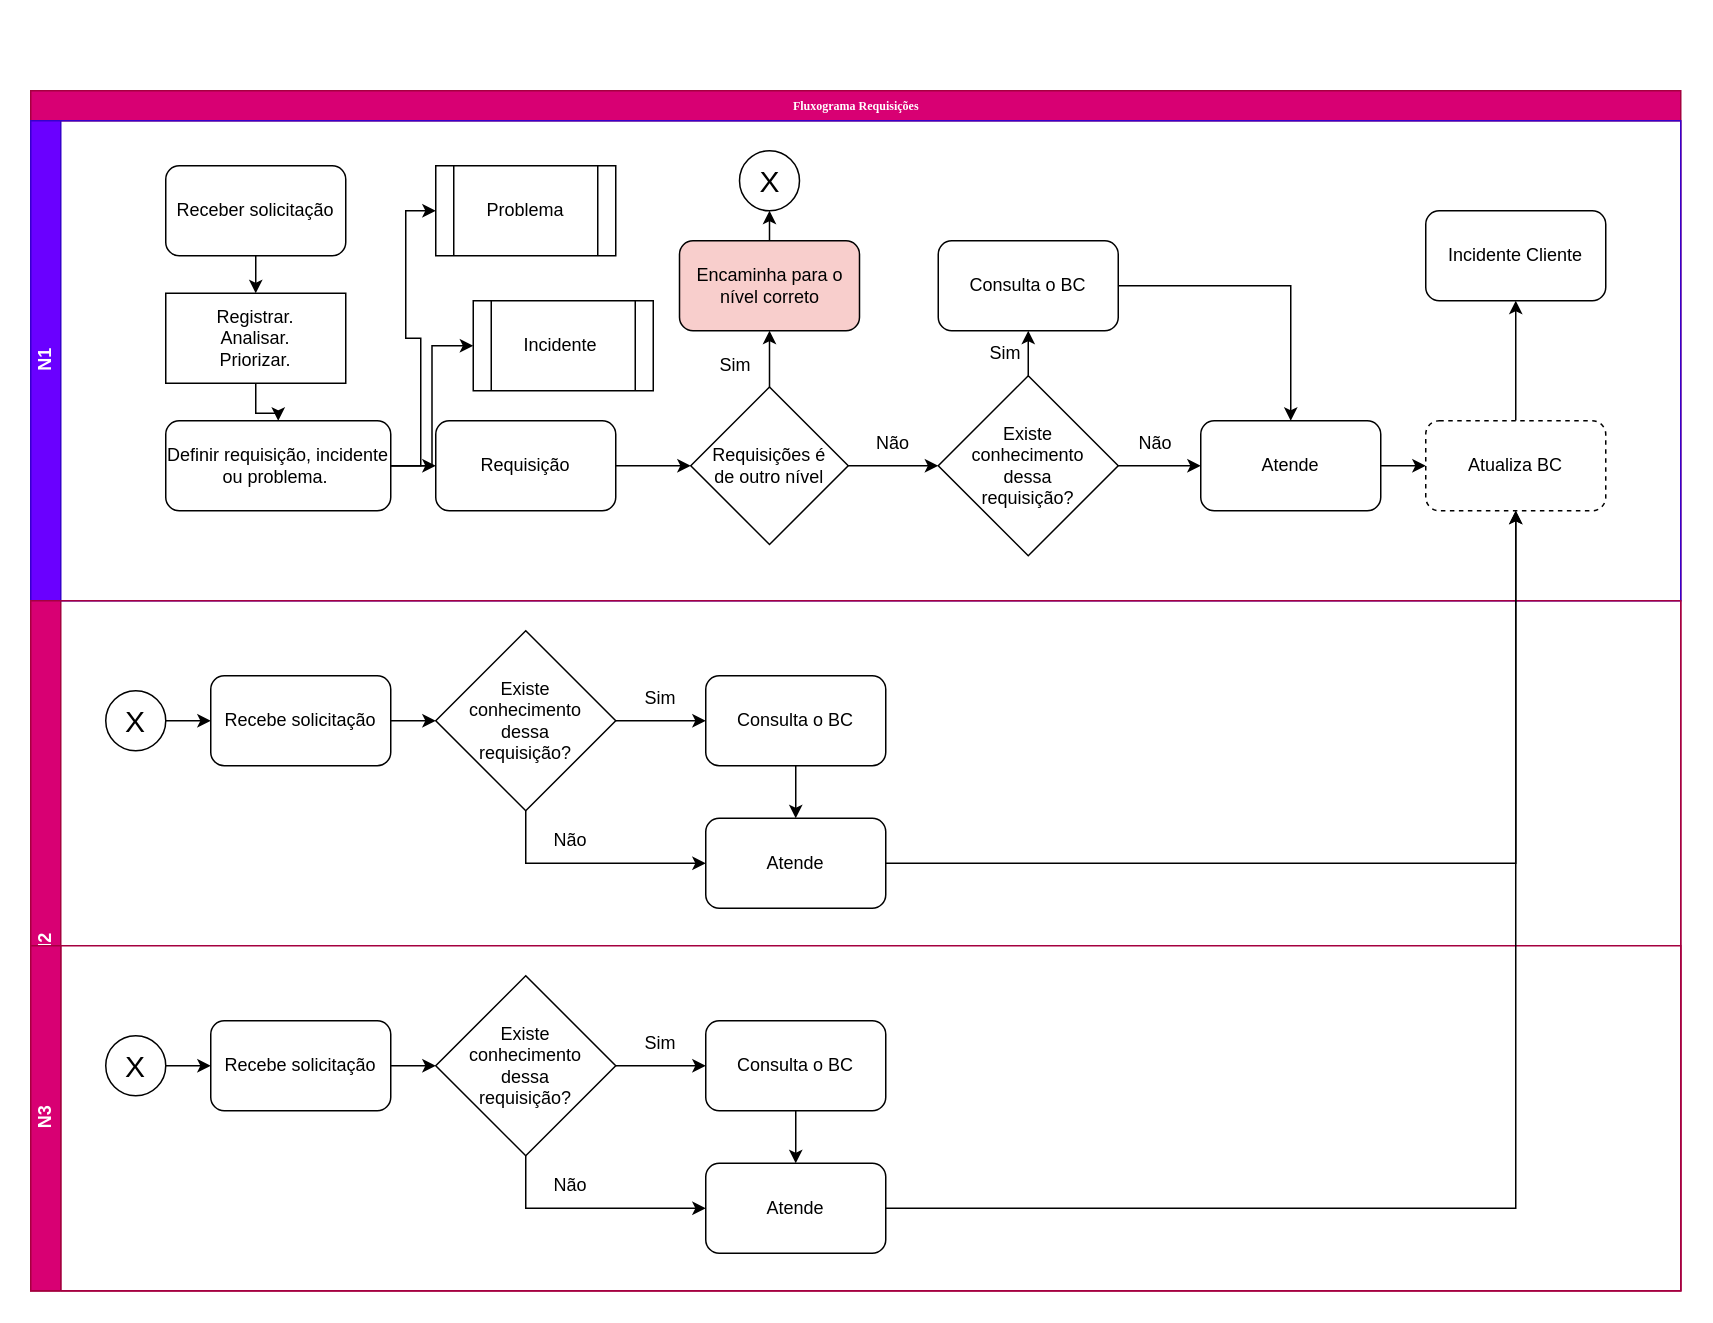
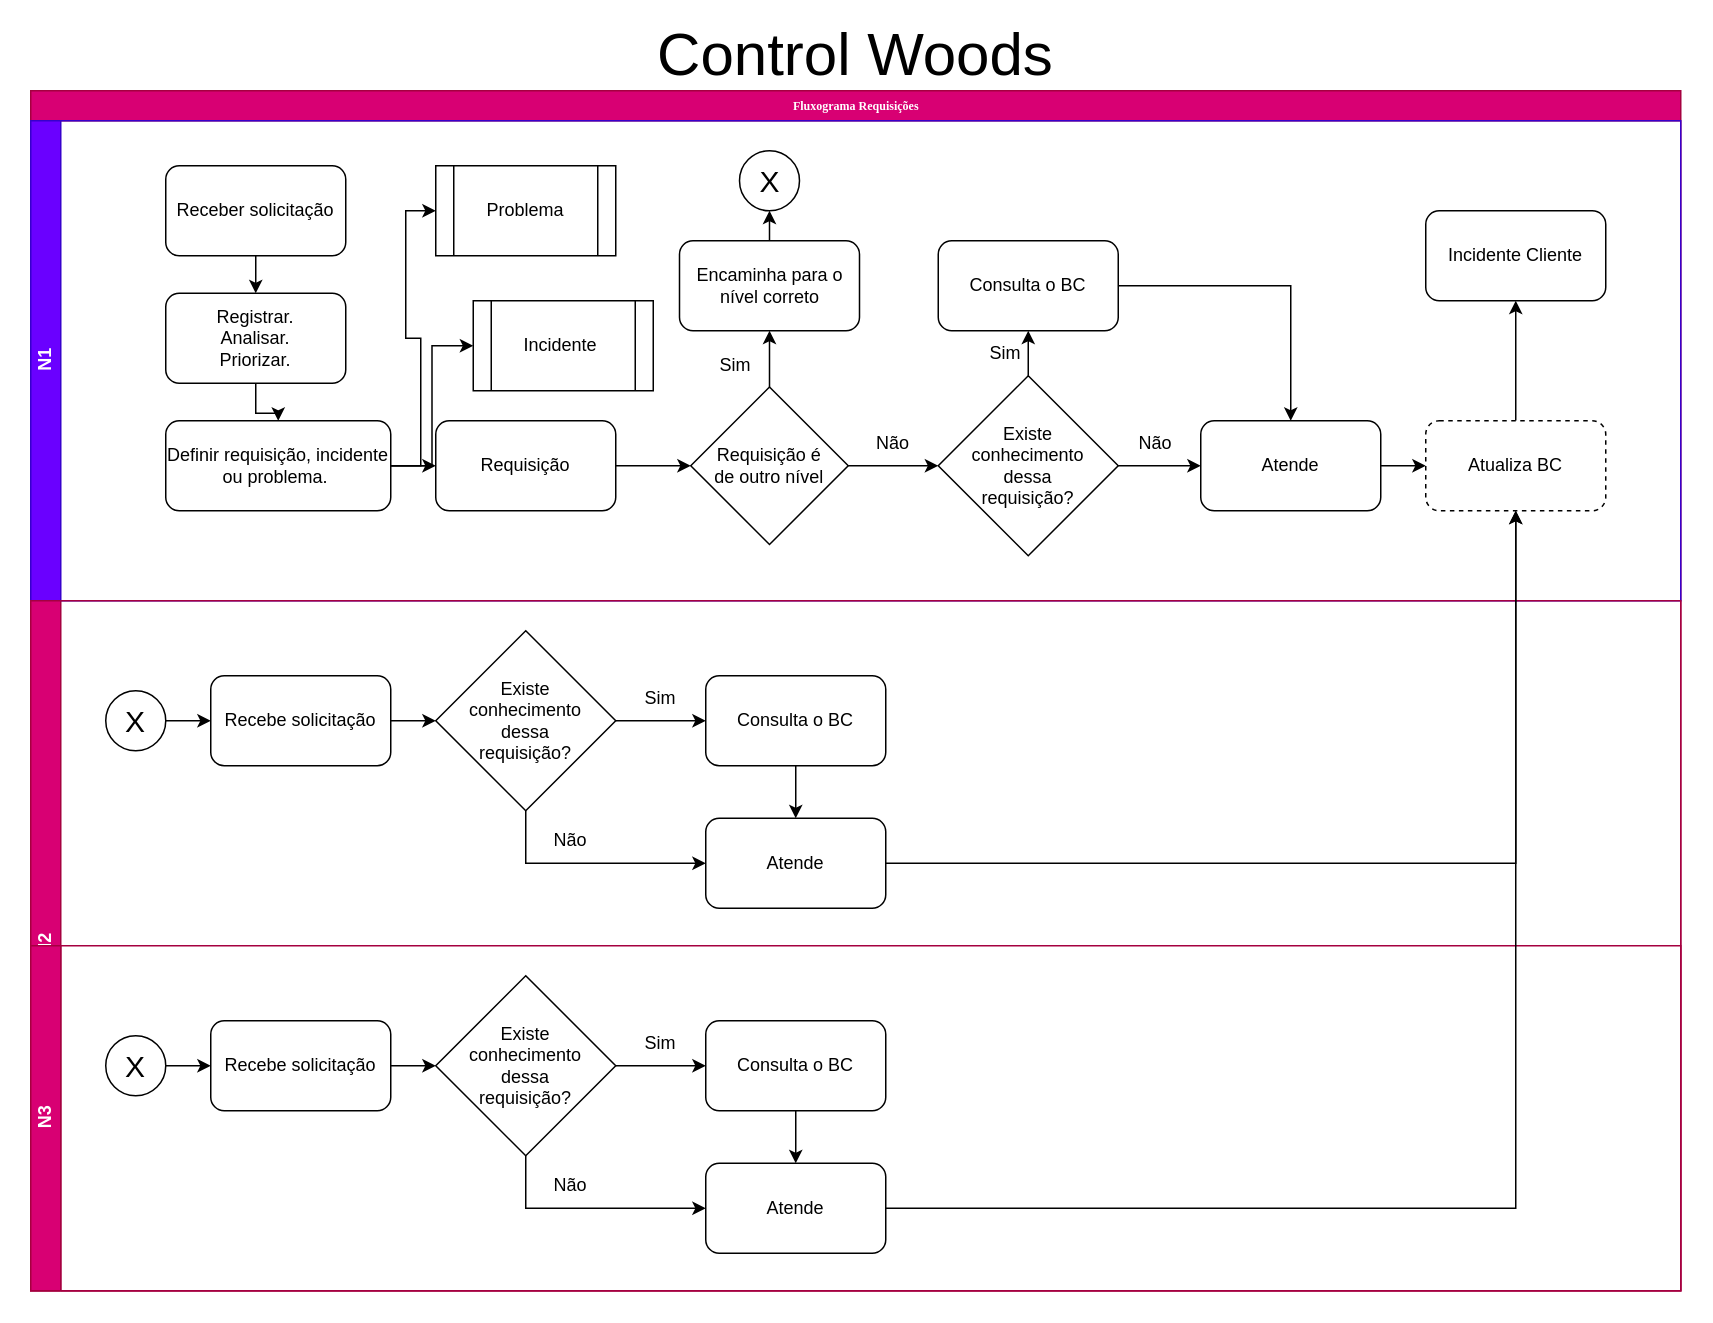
+ <mxCell id="64" value="&lt;font style=&quot;vertical-align: inherit; font-size: 40px;&quot;&gt;&lt;font style=&quot;vertical-align: inherit; font-size: 40px;&quot;&gt;Control Woods&lt;/font&gt;&lt;/font&gt;" style="text;html=1;strokeColor=none;fillColor=none;align=center;verticalAlign=middle;whiteSpace=wrap;rounded=0;strokeWidth=1;fontSize=40;" vertex="1" parent="1"><mxGeometry x="340" y="20" width="460" height="30" as="geometry" /></mxCell>
- <mxCell id="11" value="Encaminha para o nível correto" style="rounded=1;whiteSpace=wrap;html=1;fillColor=#f8cecc;" parent="3" vertex="1"><mxGeometry x="432.5" y="80" width="120" height="60" as="geometry" /></mxCell>
+ <mxCell id="11" value="Encaminha para o nível correto" style="rounded=1;whiteSpace=wrap;html=1;" parent="3" vertex="1"><mxGeometry x="432.5" y="80" width="120" height="60" as="geometry" /></mxCell>
- <mxCell id="23" value="Registrar.&lt;br&gt;Analisar.&lt;br&gt;Priorizar." style="whiteSpace=wrap;html=1;rounded=0;" parent="3" vertex="1"><mxGeometry x="90" y="115" width="120" height="60" as="geometry" /></mxCell>
+ <mxCell id="23" value="Registrar.&lt;br&gt;Analisar.&lt;br&gt;Priorizar." style="rounded=1;whiteSpace=wrap;html=1;" parent="3" vertex="1"><mxGeometry x="90" y="115" width="120" height="60" as="geometry" /></mxCell>
- <mxCell id="9" value="Requisições é&lt;br&gt;de outro nível" style="rhombus;whiteSpace=wrap;html=1;" parent="3" vertex="1"><mxGeometry x="440" y="177.5" width="105" height="105" as="geometry" /></mxCell>
+ <mxCell id="9" value="Requisição é&lt;br&gt;de outro nível" style="rhombus;whiteSpace=wrap;html=1;" parent="3" vertex="1"><mxGeometry x="440" y="177.5" width="105" height="105" as="geometry" /></mxCell>
